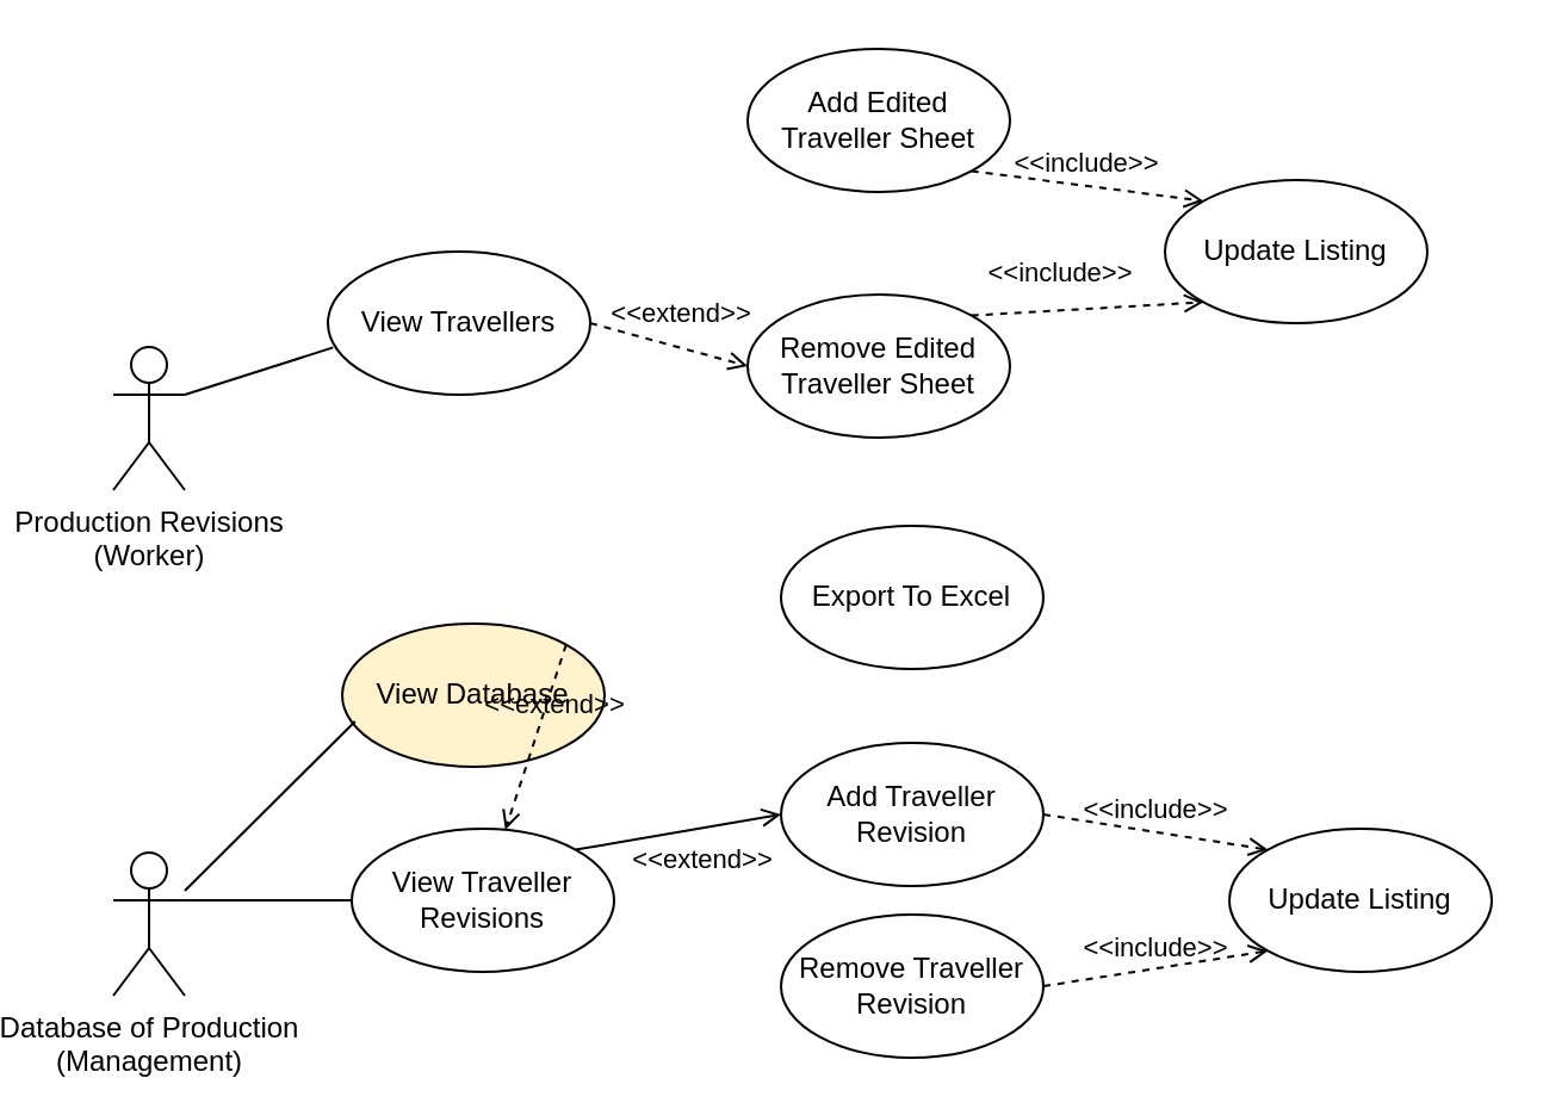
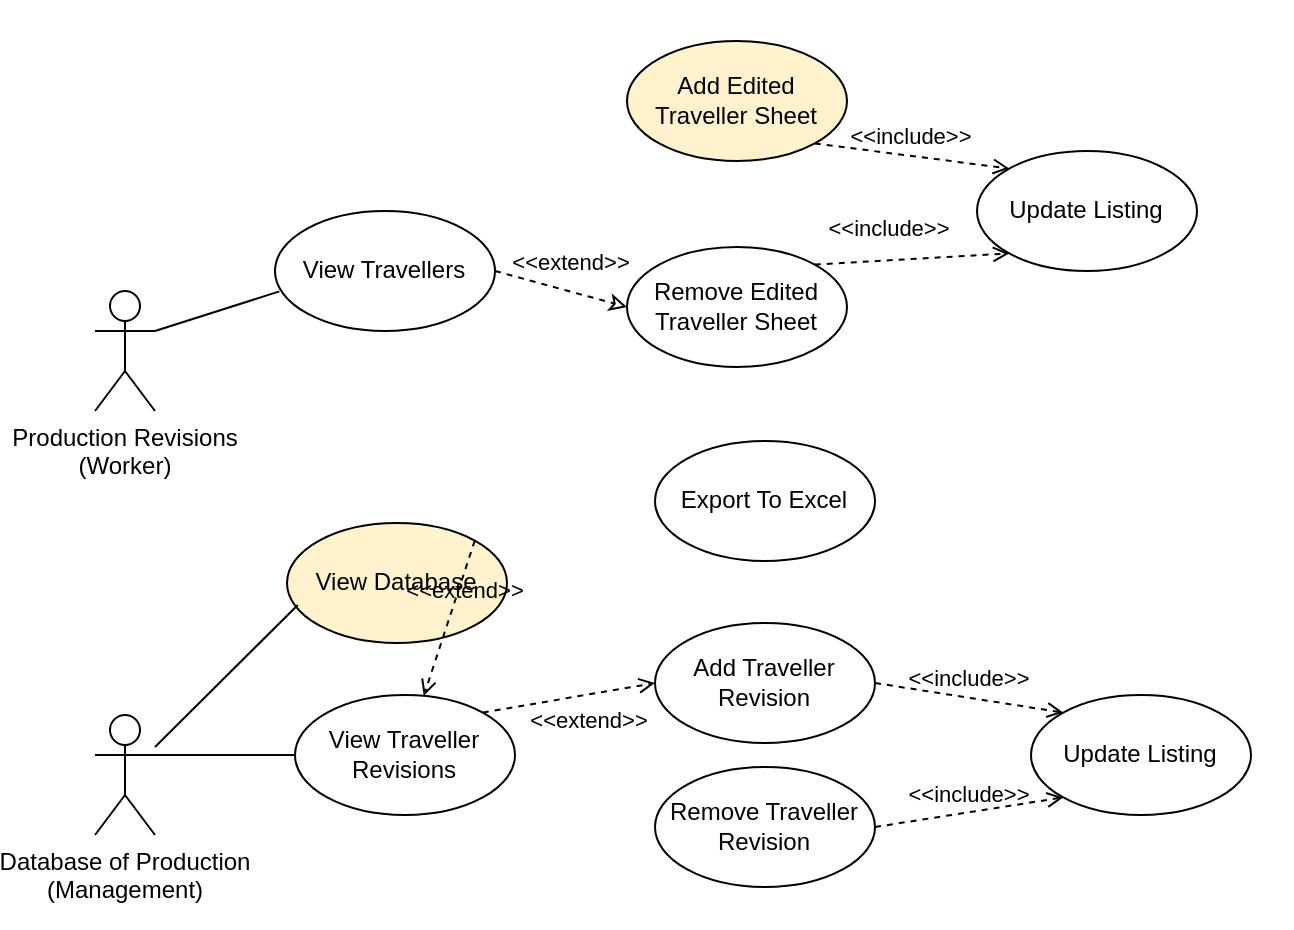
- <mxCell id="7" value="Add Edited Traveller Sheet" style="ellipse;whiteSpace=wrap;html=1;rotation=0;" vertex="1" parent="1"><mxGeometry x="286" y="20" width="110" height="60" as="geometry" /></mxCell>
+ <mxCell id="7" value="Add Edited Traveller Sheet" style="ellipse;whiteSpace=wrap;html=1;rotation=0;fillColor=#fff2cc;" vertex="1" parent="1"><mxGeometry x="286" y="20" width="110" height="60" as="geometry" /></mxCell>
- <mxCell id="9" value="&amp;lt;&amp;lt;extend&amp;gt;&amp;gt;" style="html=1;verticalAlign=bottom;labelBackgroundColor=none;endArrow=open;endFill=0;dashed=1;rounded=0;entryX=0;entryY=0.5;entryDx=0;entryDy=0;exitX=1;exitY=0.5;exitDx=0;exitDy=0;" edge="1" parent="1" source="6" target="8"><mxGeometry x="0.11" y="5" width="160" relative="1" as="geometry"><mxPoint x="0" y="25" as="sourcePoint" /><mxPoint x="160" y="25" as="targetPoint" /><mxPoint as="offset" /></mxGeometry></mxCell>
+ <mxCell id="9" value="&amp;lt;&amp;lt;extend&amp;gt;&amp;gt;" style="html=1;verticalAlign=bottom;labelBackgroundColor=none;endArrow=classic;endFill=0;dashed=1;rounded=0;entryX=0;entryY=0.5;entryDx=0;entryDy=0;exitX=1;exitY=0.5;exitDx=0;exitDy=0;" edge="1" parent="1" source="6" target="8"><mxGeometry x="0.11" y="5" width="160" relative="1" as="geometry"><mxPoint x="0" y="25" as="sourcePoint" /><mxPoint x="160" y="25" as="targetPoint" /><mxPoint as="offset" /></mxGeometry></mxCell>
- <mxCell id="20" value="&amp;lt;&amp;lt;extend&amp;gt;&amp;gt;" style="html=1;verticalAlign=bottom;labelBackgroundColor=none;endArrow=open;endFill=0;dashed=0;rounded=0;exitX=1;exitY=0;exitDx=0;exitDy=0;entryX=0;entryY=0.5;entryDx=0;entryDy=0;" edge="1" parent="1" source="4" target="17"><mxGeometry x="0.147" y="-22" width="160" relative="1" as="geometry"><mxPoint x="280" y="303" as="sourcePoint" /><mxPoint x="440" y="303" as="targetPoint" /><mxPoint as="offset" /></mxGeometry></mxCell>
+ <mxCell id="20" value="&amp;lt;&amp;lt;extend&amp;gt;&amp;gt;" style="html=1;verticalAlign=bottom;labelBackgroundColor=none;endArrow=open;endFill=0;dashed=1;rounded=0;exitX=1;exitY=0;exitDx=0;exitDy=0;entryX=0;entryY=0.5;entryDx=0;entryDy=0;" edge="1" parent="1" source="4" target="17"><mxGeometry x="0.147" y="-22" width="160" relative="1" as="geometry"><mxPoint x="280" y="303" as="sourcePoint" /><mxPoint x="440" y="303" as="targetPoint" /><mxPoint as="offset" /></mxGeometry></mxCell>
